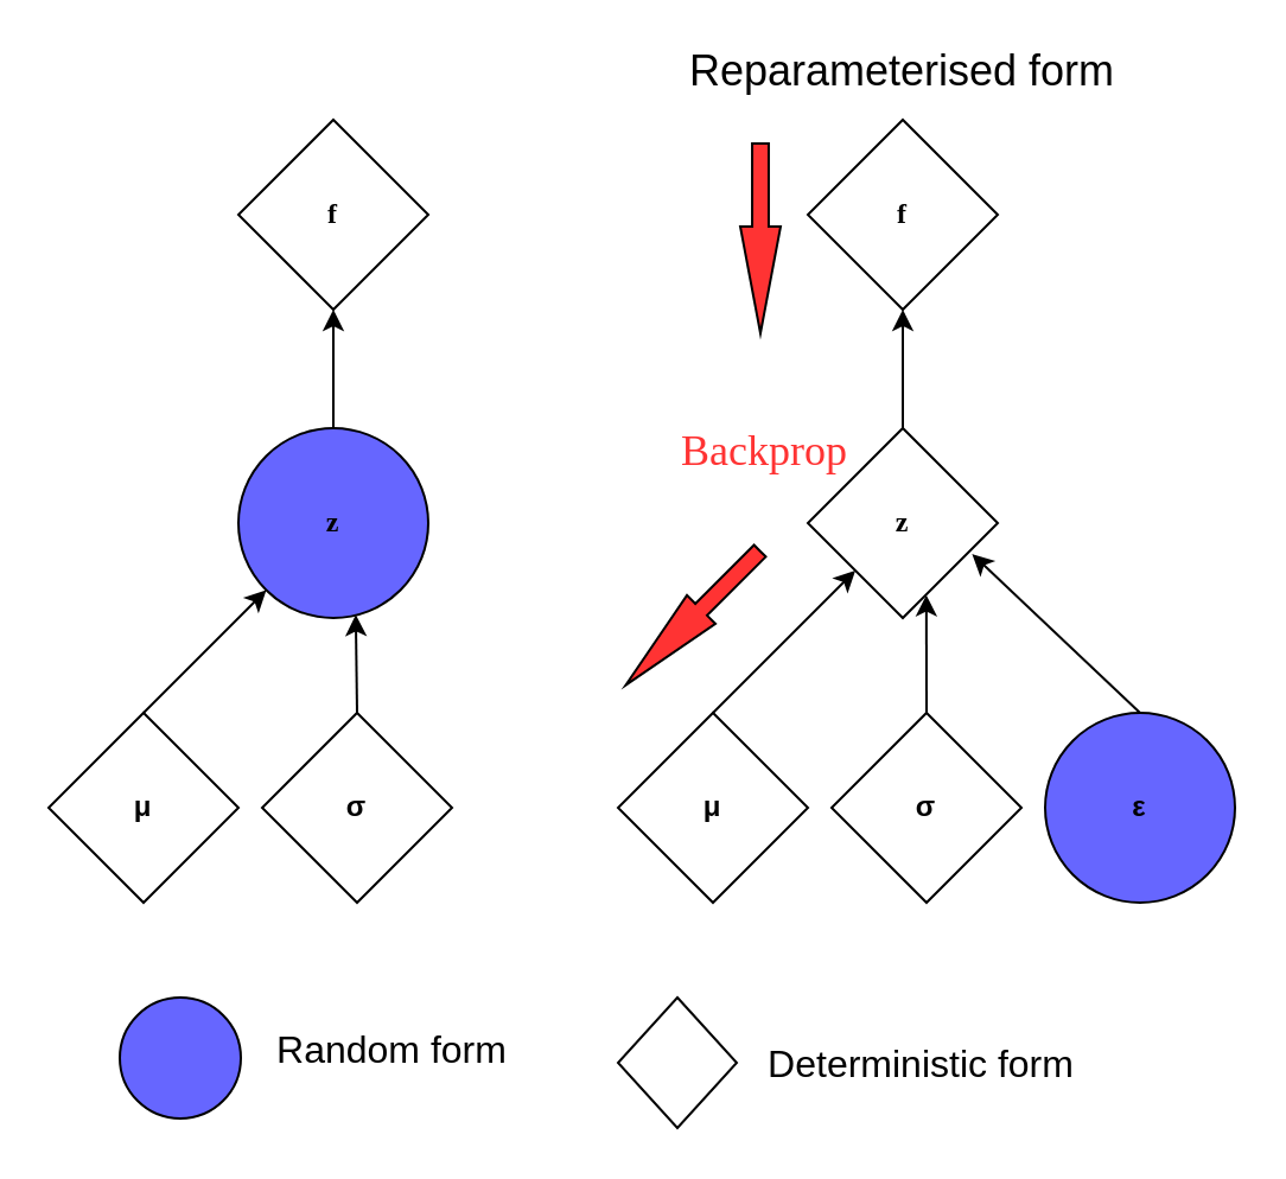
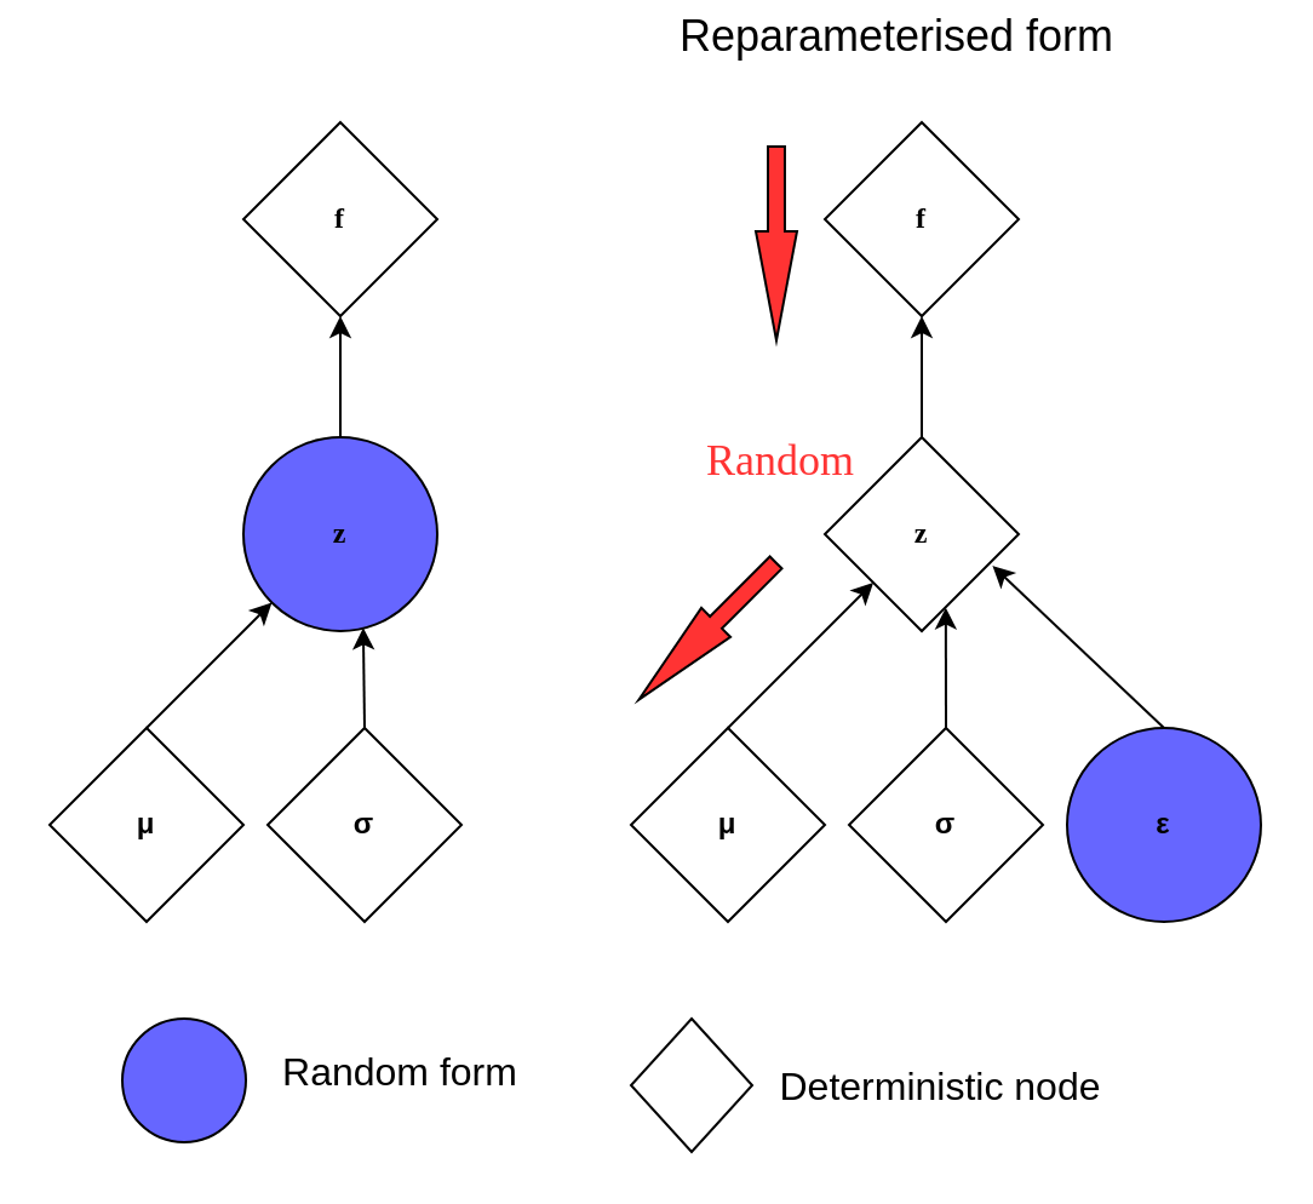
- <mxCell id="22" value="&lt;span style=&quot;font-size: 18px&quot;&gt;Reparameterised form&lt;/span&gt;" style="text;html=1;strokeColor=none;fillColor=none;align=center;verticalAlign=middle;whiteSpace=wrap;rounded=0;" parent="1" vertex="1"><mxGeometry x="240" y="20" width="280" height="20" as="geometry" /></mxCell>
+ <mxCell id="22" value="&lt;span style=&quot;font-size: 18px&quot;&gt;Reparameterised form&lt;/span&gt;" style="text;html=1;strokeColor=none;fillColor=none;align=center;verticalAlign=middle;whiteSpace=wrap;rounded=0;" parent="1" vertex="1"><mxGeometry x="230" y="5" width="280" height="20" as="geometry" /></mxCell>
- <mxCell id="25" value="&lt;font face=&quot;Times New Roman&quot; style=&quot;font-size: 18px&quot; color=&quot;#ff3333&quot;&gt;Backprop&lt;/font&gt;" style="text;html=1;strokeColor=none;fillColor=none;align=center;verticalAlign=middle;whiteSpace=wrap;rounded=0;" vertex="1" parent="1"><mxGeometry x="291.5" y="180" width="60" height="20" as="geometry" /></mxCell>
+ <mxCell id="25" value="&lt;font face=&quot;Times New Roman&quot; style=&quot;font-size: 18px&quot; color=&quot;#ff3333&quot;&gt;Random&lt;/font&gt;" style="text;html=1;strokeColor=none;fillColor=none;align=center;verticalAlign=middle;whiteSpace=wrap;rounded=0;" vertex="1" parent="1"><mxGeometry x="291.5" y="180" width="60" height="20" as="geometry" /></mxCell>
- <mxCell id="21" value="&lt;font style=&quot;font-size: 16px&quot;&gt;Deterministic form&lt;/font&gt;" style="text;html=1;strokeColor=none;fillColor=none;align=center;verticalAlign=middle;whiteSpace=wrap;rounded=0;" parent="1" vertex="1"><mxGeometry x="317.5" y="440" width="140" height="15" as="geometry" /></mxCell>
+ <mxCell id="21" value="&lt;font style=&quot;font-size: 16px&quot;&gt;Deterministic node&lt;/font&gt;" style="text;html=1;strokeColor=none;fillColor=none;align=center;verticalAlign=middle;whiteSpace=wrap;rounded=0;" parent="1" vertex="1"><mxGeometry x="317.5" y="440" width="140" height="15" as="geometry" /></mxCell>
